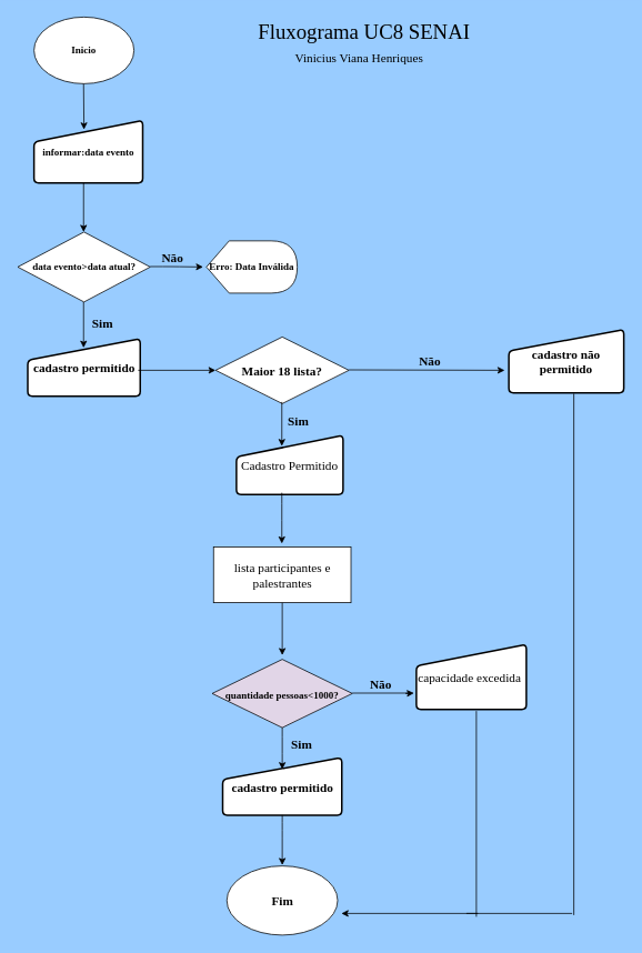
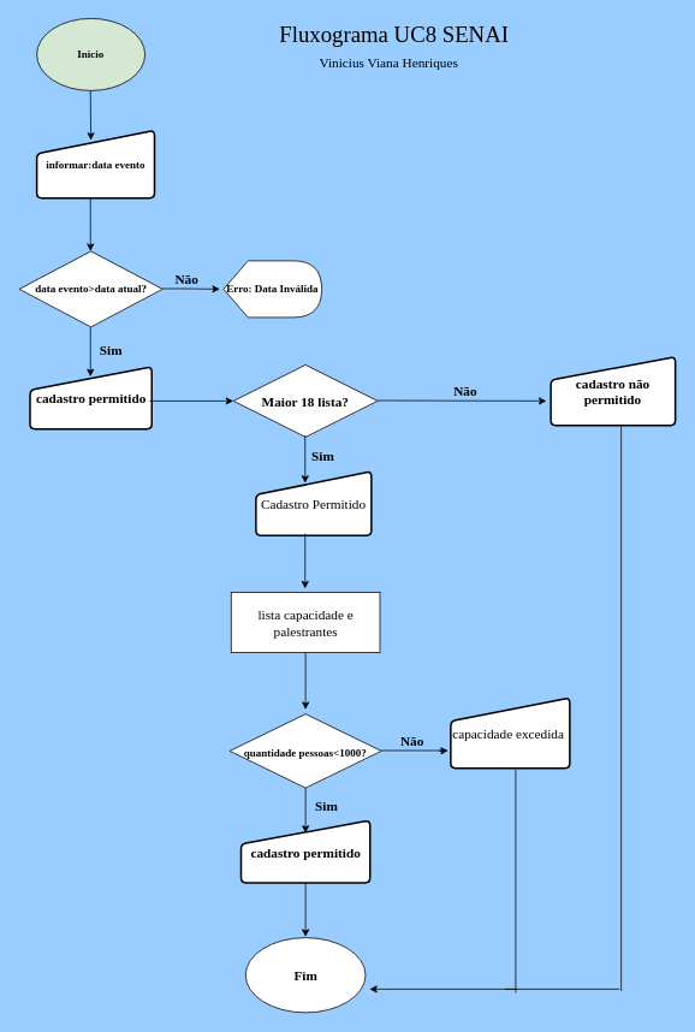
- <mxCell id="2" value="Inicio" style="ellipse;whiteSpace=wrap;html=1;fontFamily=Lucida Console;fontStyle=1" vertex="1" parent="1"><mxGeometry x="40" y="20" width="120" height="80" as="geometry" /></mxCell>
+ <mxCell id="2" value="Inicio" style="ellipse;whiteSpace=wrap;html=1;fontFamily=Lucida Console;fontStyle=1;fillColor=#d5e8d4;" vertex="1" parent="1"><mxGeometry x="40" y="20" width="120" height="80" as="geometry" /></mxCell>
- <mxCell id="22" value="lista participantes e palestrantes" style="rounded=0;whiteSpace=wrap;html=1;fontFamily=Lucida Console;fontSize=15;" vertex="1" parent="1"><mxGeometry x="255.5" y="656" width="165" height="67" as="geometry" /></mxCell>
+ <mxCell id="22" value="lista capacidade e palestrantes" style="rounded=0;whiteSpace=wrap;html=1;fontFamily=Lucida Console;fontSize=15;" vertex="1" parent="1"><mxGeometry x="255.5" y="656" width="165" height="67" as="geometry" /></mxCell>
- <mxCell id="24" value="&lt;font style=&quot;font-size: 12px&quot;&gt;quantidade pessoas&amp;lt;1000?&lt;/font&gt;" style="rhombus;whiteSpace=wrap;html=1;fontFamily=Lucida Console;fontSize=15;fontStyle=1;fillColor=#e1d5e7;" vertex="1" parent="1"><mxGeometry x="253.88" y="791" width="168.25" height="82" as="geometry" /></mxCell>
+ <mxCell id="24" value="&lt;font style=&quot;font-size: 12px&quot;&gt;quantidade pessoas&amp;lt;1000?&lt;/font&gt;" style="rhombus;whiteSpace=wrap;html=1;fontFamily=Lucida Console;fontSize=15;fontStyle=1" vertex="1" parent="1"><mxGeometry x="253.88" y="791" width="168.25" height="82" as="geometry" /></mxCell>
